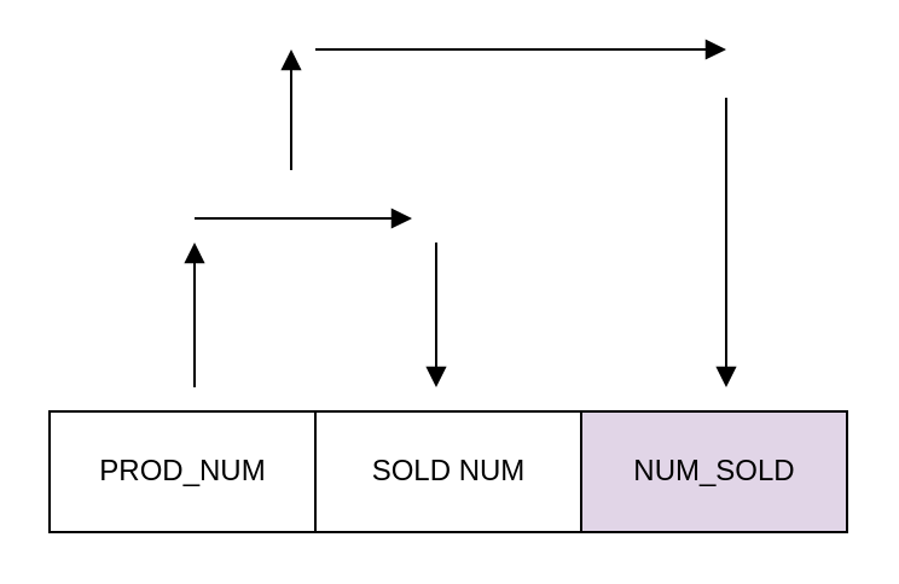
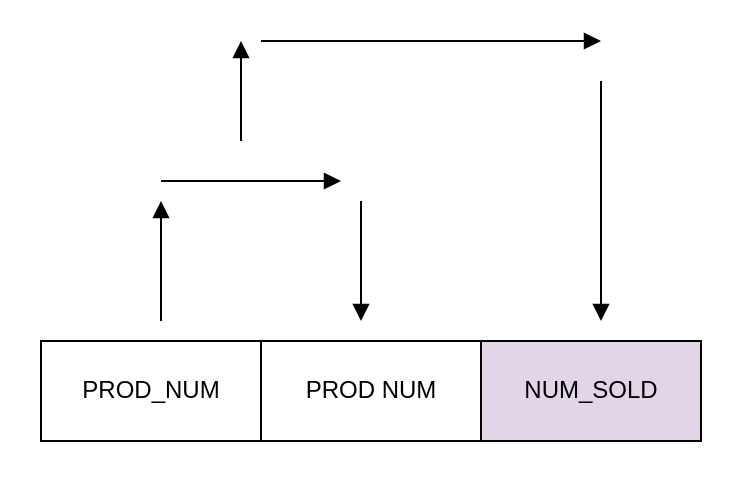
- <mxCell id="3" value="SOLD NUM" style="html=1;" vertex="1" parent="1"><mxGeometry x="130" y="170" width="110" height="50" as="geometry" /></mxCell>
+ <mxCell id="3" value="PROD NUM" style="html=1;" vertex="1" parent="1"><mxGeometry x="130" y="170" width="110" height="50" as="geometry" /></mxCell>
